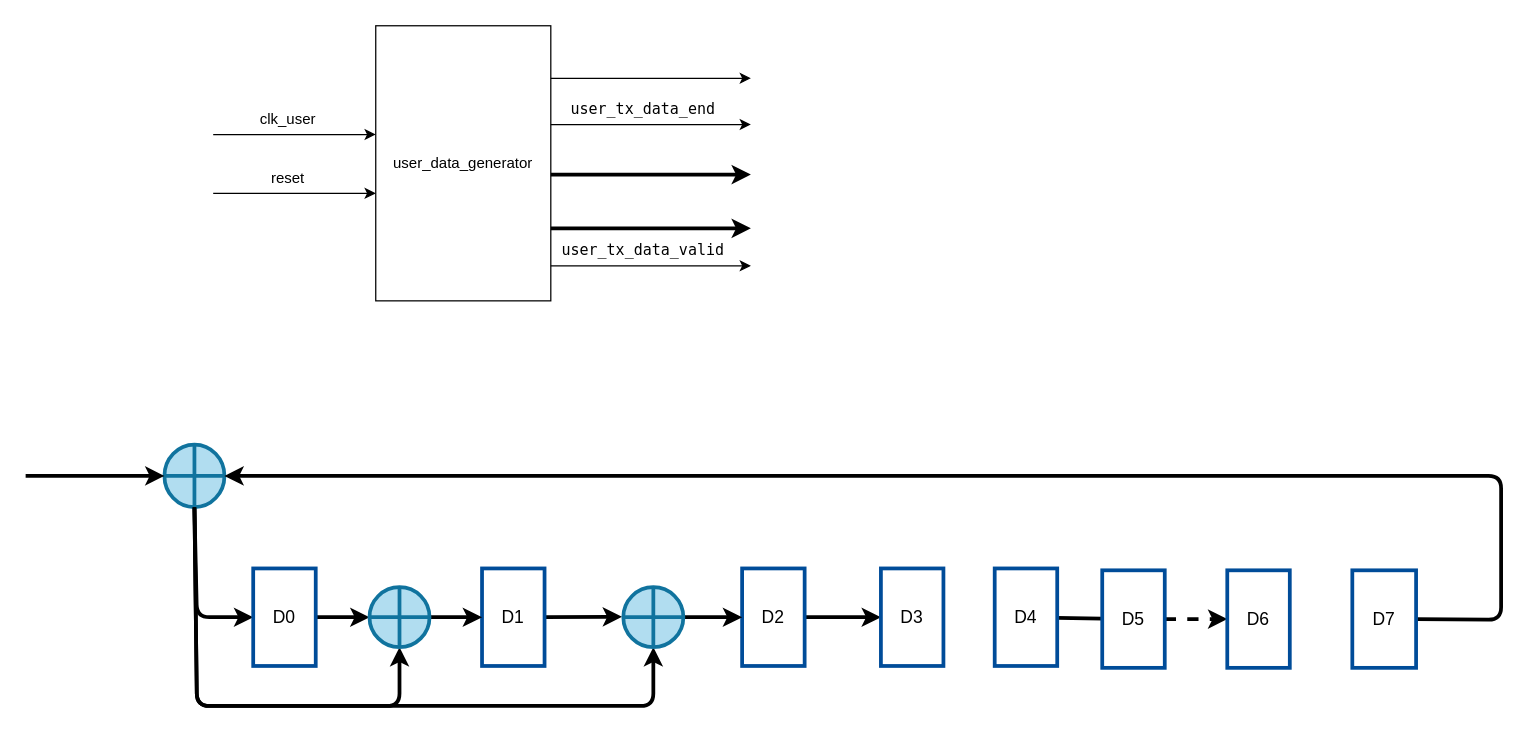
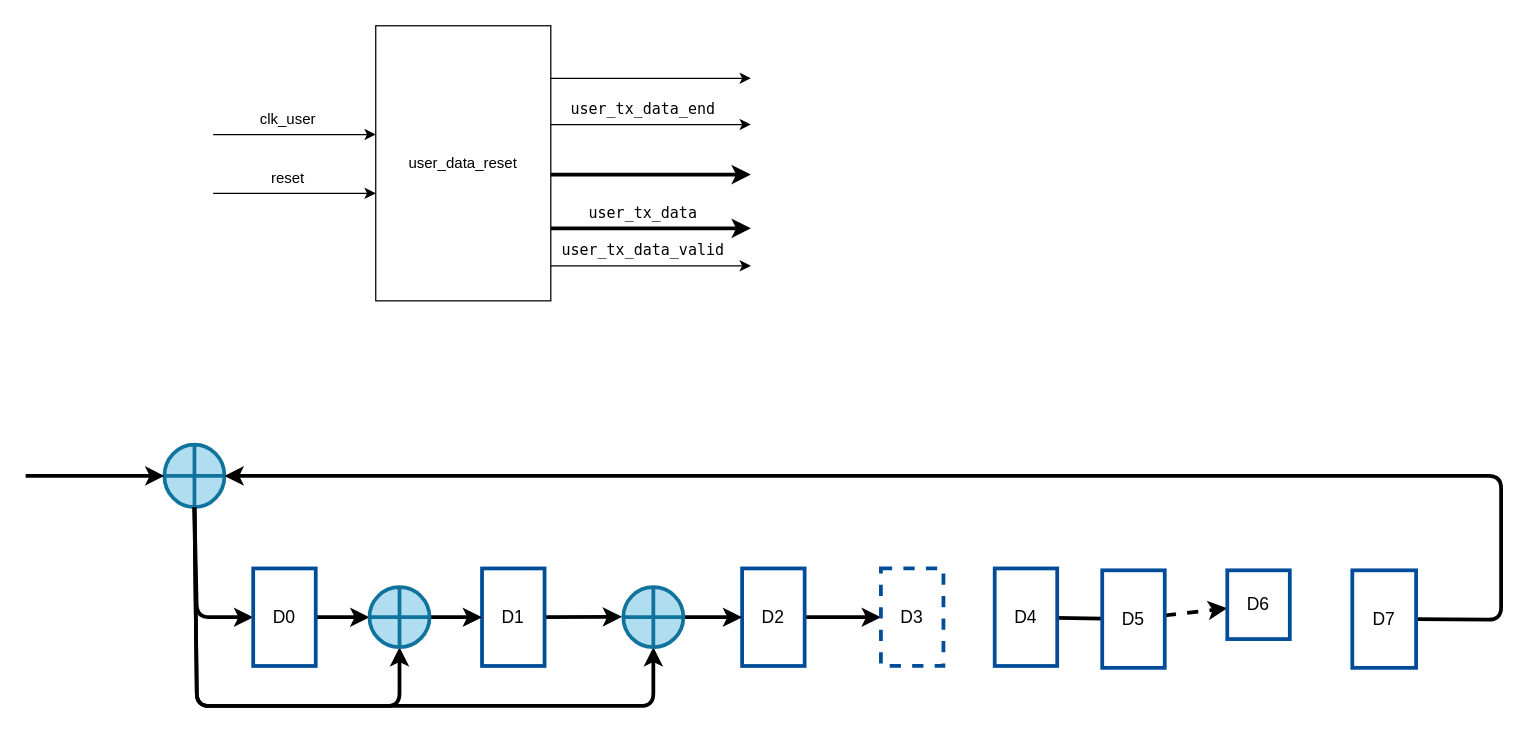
- <mxCell id="2" value="&lt;font color=&quot;#000000&quot;&gt;user_data_generator&lt;/font&gt;" style="rounded=0;whiteSpace=wrap;html=1;fillColor=none;strokeColor=#000000;" vertex="1" parent="1"><mxGeometry x="300" y="20" width="140" height="220" as="geometry" /></mxCell>
+ <mxCell id="2" value="&lt;font color=&quot;#000000&quot;&gt;user_data_reset&lt;/font&gt;" style="rounded=0;whiteSpace=wrap;html=1;fillColor=none;strokeColor=#000000;" vertex="1" parent="1"><mxGeometry x="300" y="20" width="140" height="220" as="geometry" /></mxCell>
+ <mxCell id="18" value="&lt;div style=&quot;font-family: monospace , &amp;#34;droid sans mono&amp;#34; , monospace , monospace ; line-height: 19px&quot;&gt;&lt;font color=&quot;#000000&quot; style=&quot;font-size: 12px&quot;&gt;user_tx_data&lt;/font&gt;&lt;/div&gt;" style="text;html=1;strokeColor=none;fillColor=none;align=center;verticalAlign=middle;whiteSpace=wrap;rounded=0;" vertex="1" parent="16"><mxGeometry x="36.923" width="73.846" height="30" as="geometry" /></mxCell>
- <mxCell id="31" value="&lt;font style=&quot;font-size: 14px&quot;&gt;D3&lt;/font&gt;" style="rounded=0;whiteSpace=wrap;html=1;labelBackgroundColor=none;fontSize=12;fontColor=#000000;strokeColor=#004C99;strokeWidth=3;fillColor=none;" vertex="1" parent="1"><mxGeometry x="704" y="454" width="50" height="78" as="geometry" /></mxCell>
+ <mxCell id="31" value="&lt;font style=&quot;font-size: 14px&quot;&gt;D3&lt;/font&gt;" style="rounded=0;whiteSpace=wrap;html=1;labelBackgroundColor=none;fontSize=12;fontColor=#000000;strokeColor=#004C99;strokeWidth=3;fillColor=none;dashed=1;" vertex="1" parent="1"><mxGeometry x="704" y="454" width="50" height="78" as="geometry" /></mxCell>
- <mxCell id="36" value="&lt;font style=&quot;font-size: 14px&quot;&gt;D6&lt;/font&gt;" style="rounded=0;whiteSpace=wrap;html=1;labelBackgroundColor=none;fontSize=12;fontColor=#000000;strokeColor=#004C99;strokeWidth=3;fillColor=none;" vertex="1" parent="1"><mxGeometry x="981" y="455.5" width="50" height="78" as="geometry" /></mxCell>
+ <mxCell id="36" value="&lt;font style=&quot;font-size: 14px&quot;&gt;D6&lt;/font&gt;" style="rounded=0;whiteSpace=wrap;html=1;labelBackgroundColor=none;fontSize=12;fontColor=#000000;strokeColor=#004C99;strokeWidth=3;fillColor=none;" vertex="1" parent="1"><mxGeometry x="981" y="455.5" width="50" height="55" as="geometry" /></mxCell>
